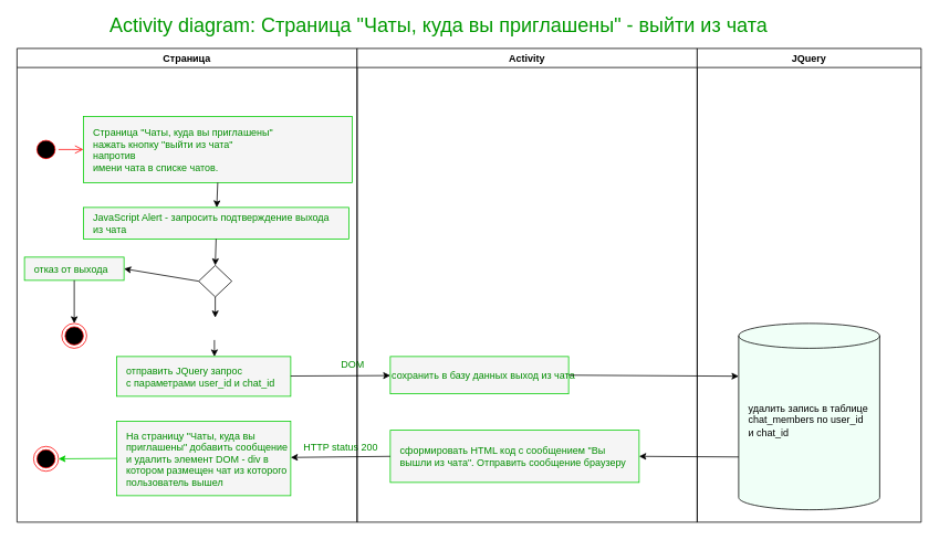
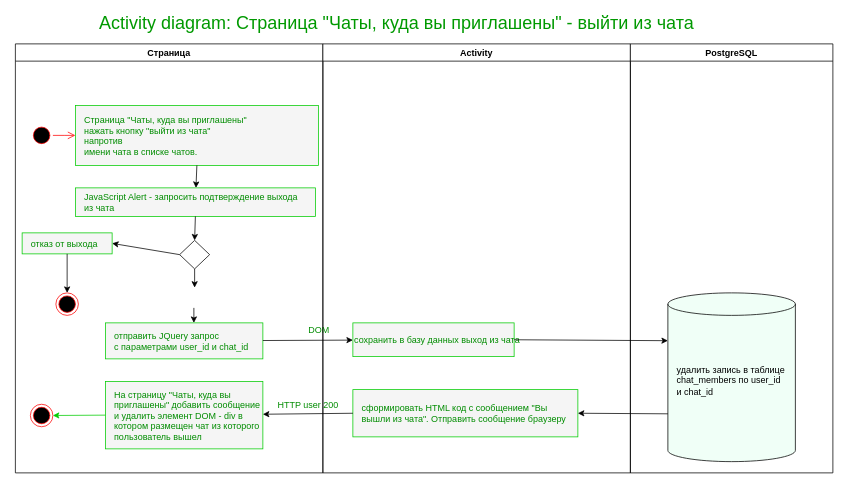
- <mxCell id="25" value="JQuery" style="swimlane;whiteSpace=wrap" vertex="1" parent="1"><mxGeometry x="840" y="58" width="270" height="572" as="geometry" /></mxCell>
+ <mxCell id="25" value="PostgreSQL" style="swimlane;whiteSpace=wrap" vertex="1" parent="1"><mxGeometry x="840" y="58" width="270" height="572" as="geometry" /></mxCell>
- <mxCell id="12" value="HTTP status 200" style="text;html=1;fillColor=none;align=center;verticalAlign=middle;whiteSpace=wrap;rounded=0;fontColor=#008C00;container=0;" vertex="1" parent="5"><mxGeometry x="330" y="472" width="121" height="20" as="geometry" /></mxCell>
+ <mxCell id="12" value="HTTP user 200" style="text;html=1;fillColor=none;align=center;verticalAlign=middle;whiteSpace=wrap;rounded=0;fontColor=#008C00;container=0;" vertex="1" parent="5"><mxGeometry x="330" y="472" width="121" height="20" as="geometry" /></mxCell>
